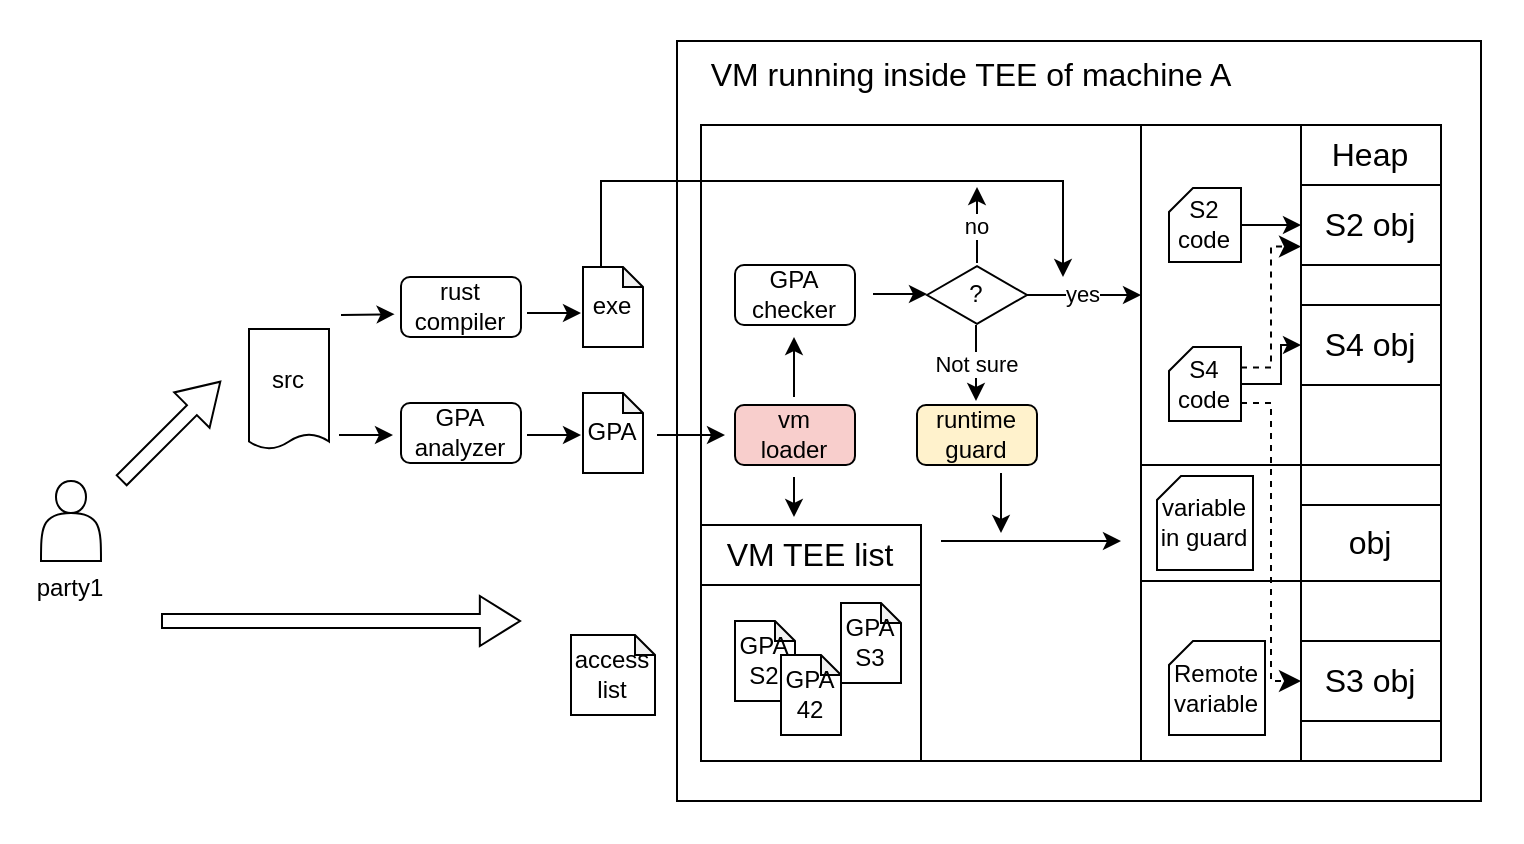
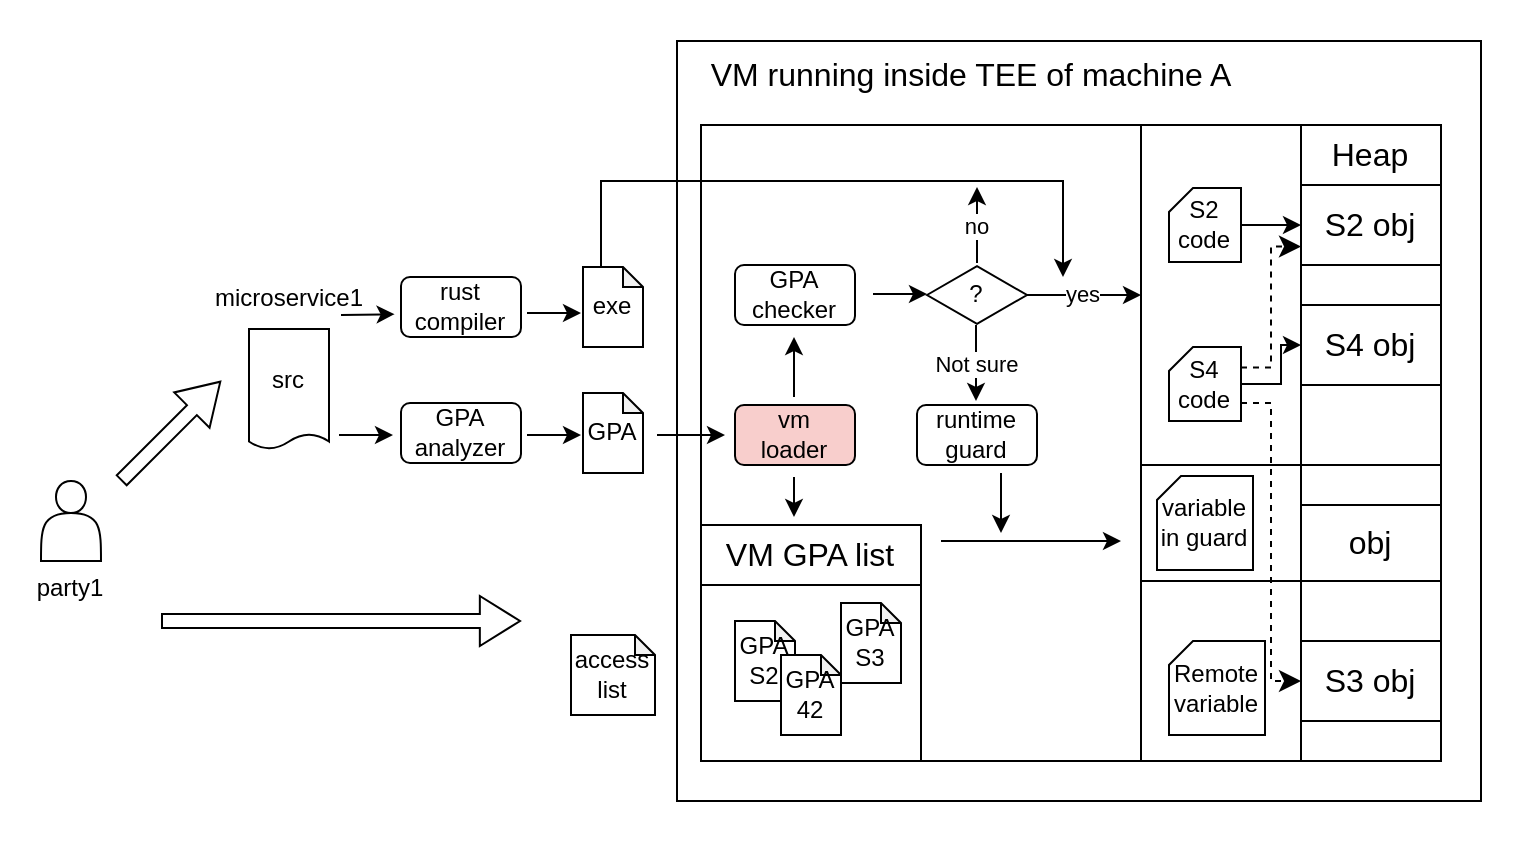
+ <mxCell id="34" value="microservice1" style="text;html=1;align=center;verticalAlign=middle;resizable=0;points=[];autosize=1;strokeColor=none;fillColor=none;" parent="32" vertex="1"><mxGeometry width="100" height="30" as="geometry" /></mxCell>
- <mxCell id="49" value="runtime&lt;br&gt;guard" style="rounded=1;whiteSpace=wrap;html=1;fillColor=#fff2cc;" parent="1" vertex="1"><mxGeometry x="458" y="202" width="60" height="30" as="geometry" /></mxCell>
+ <mxCell id="49" value="runtime&lt;br&gt;guard" style="rounded=1;whiteSpace=wrap;html=1;" parent="1" vertex="1"><mxGeometry x="458" y="202" width="60" height="30" as="geometry" /></mxCell>
- <mxCell id="42" value="VM TEE list" style="shape=partialRectangle;html=1;whiteSpace=wrap;connectable=0;strokeColor=inherit;overflow=hidden;fillColor=none;top=0;left=0;bottom=0;right=0;pointerEvents=1;fontSize=16;" parent="41" vertex="1"><mxGeometry width="110" height="30" as="geometry"><mxRectangle width="110" height="30" as="alternateBounds" /></mxGeometry></mxCell>
+ <mxCell id="42" value="VM GPA list" style="shape=partialRectangle;html=1;whiteSpace=wrap;connectable=0;strokeColor=inherit;overflow=hidden;fillColor=none;top=0;left=0;bottom=0;right=0;pointerEvents=1;fontSize=16;" parent="41" vertex="1"><mxGeometry width="110" height="30" as="geometry"><mxRectangle width="110" height="30" as="alternateBounds" /></mxGeometry></mxCell>
